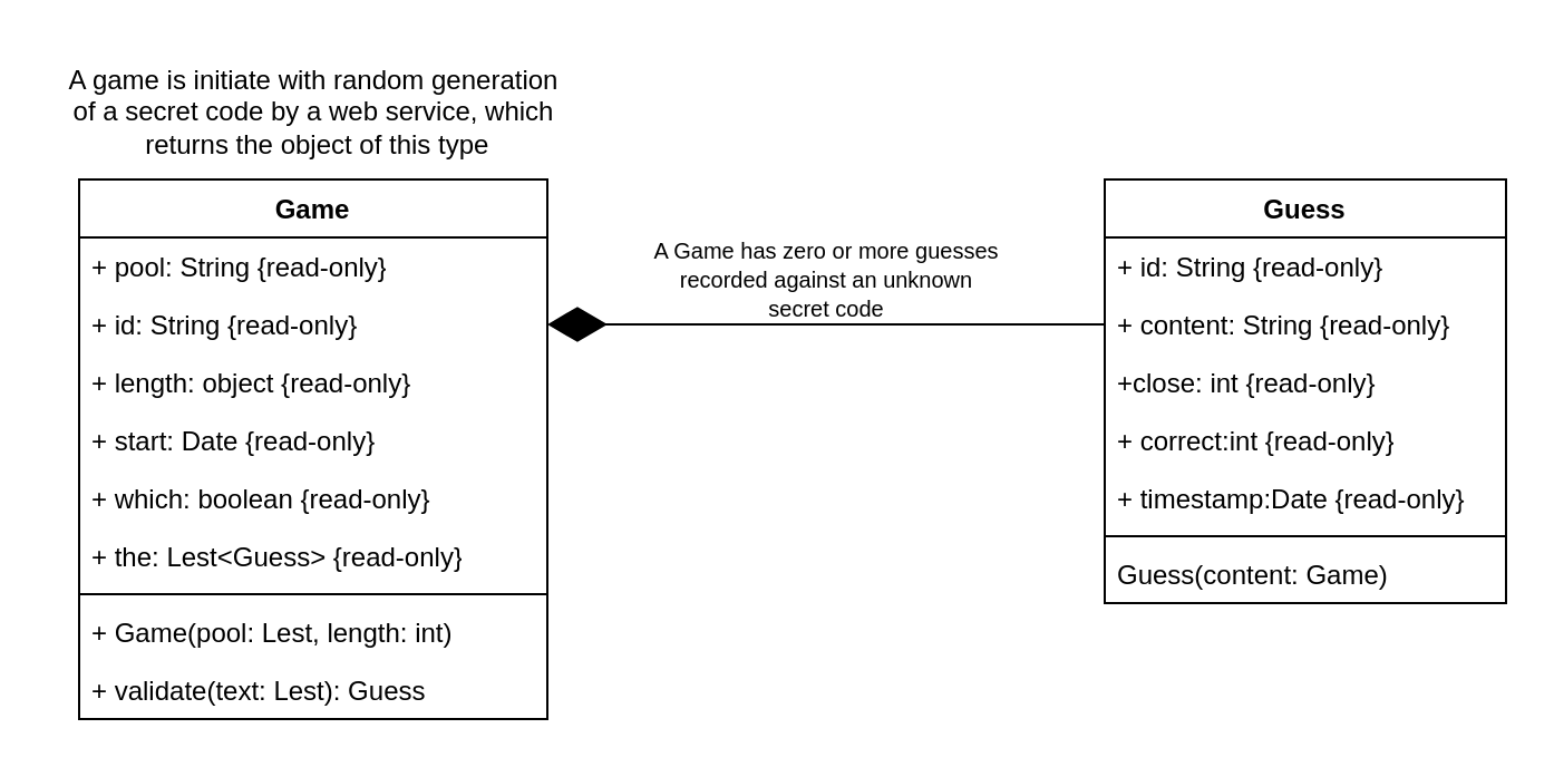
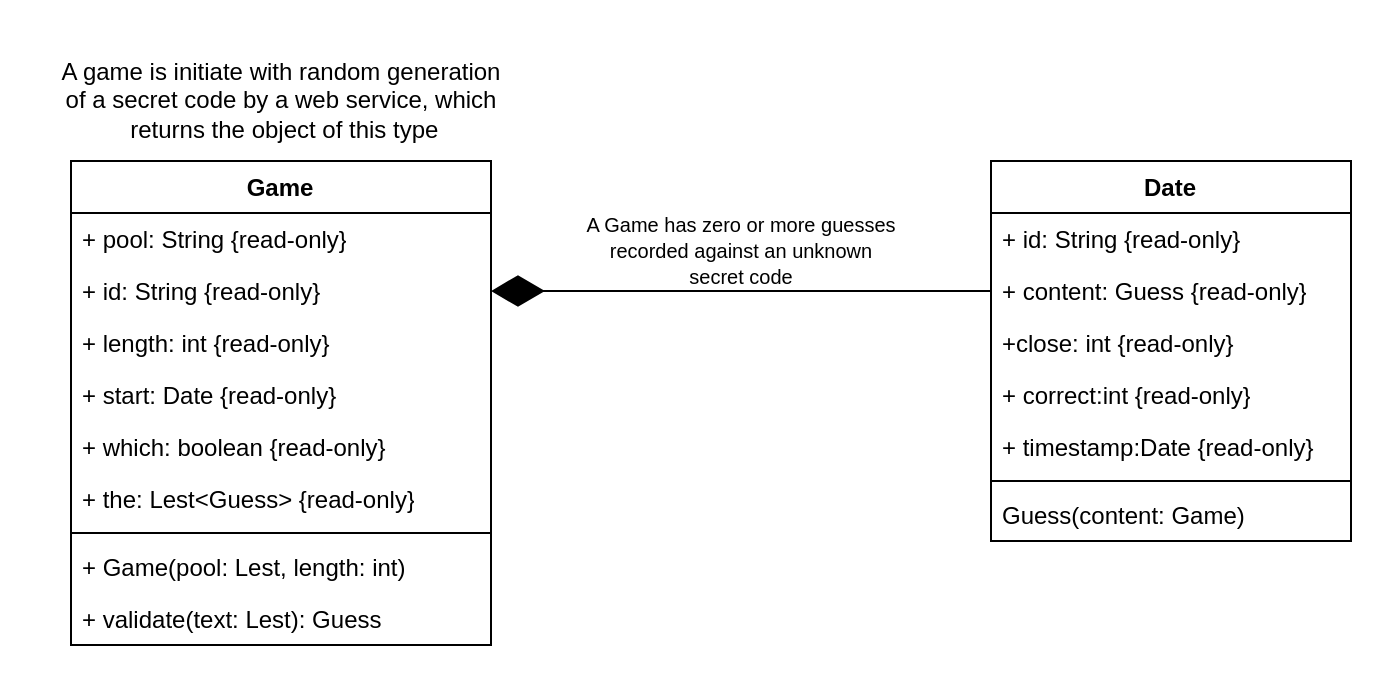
- <mxCell id="12" value="Guess" style="swimlane;fontStyle=1;align=center;verticalAlign=top;childLayout=stackLayout;horizontal=1;startSize=26;horizontalStack=0;resizeParent=1;resizeParentMax=0;resizeLast=0;collapsible=1;marginBottom=0;whiteSpace=wrap;html=1;" parent="1" vertex="1"><mxGeometry x="495" y="80" width="180" height="190" as="geometry"><mxRectangle x="400" y="80" width="100" height="30" as="alternateBounds" /></mxGeometry></mxCell>
+ <mxCell id="12" value="Date" style="swimlane;fontStyle=1;align=center;verticalAlign=top;childLayout=stackLayout;horizontal=1;startSize=26;horizontalStack=0;resizeParent=1;resizeParentMax=0;resizeLast=0;collapsible=1;marginBottom=0;whiteSpace=wrap;html=1;" parent="1" vertex="1"><mxGeometry x="495" y="80" width="180" height="190" as="geometry"><mxRectangle x="400" y="80" width="100" height="30" as="alternateBounds" /></mxGeometry></mxCell>
- <mxCell id="14" value="+ content: String {read-only}" style="text;strokeColor=none;fillColor=none;align=left;verticalAlign=top;spacingLeft=4;spacingRight=4;overflow=hidden;rotatable=0;points=[[0,0.5],[1,0.5]];portConstraint=eastwest;whiteSpace=wrap;html=1;" parent="12" vertex="1"><mxGeometry y="52" width="180" height="26" as="geometry" /></mxCell>
+ <mxCell id="14" value="+ content: Guess {read-only}" style="text;strokeColor=none;fillColor=none;align=left;verticalAlign=top;spacingLeft=4;spacingRight=4;overflow=hidden;rotatable=0;points=[[0,0.5],[1,0.5]];portConstraint=eastwest;whiteSpace=wrap;html=1;" parent="12" vertex="1"><mxGeometry y="52" width="180" height="26" as="geometry" /></mxCell>
- <mxCell id="5" value="+ length: object&amp;nbsp;{read-only}" style="text;strokeColor=none;fillColor=none;align=left;verticalAlign=top;spacingLeft=4;spacingRight=4;overflow=hidden;rotatable=0;points=[[0,0.5],[1,0.5]];portConstraint=eastwest;whiteSpace=wrap;html=1;" parent="2" vertex="1"><mxGeometry y="78" width="210" height="26" as="geometry" /></mxCell>
+ <mxCell id="5" value="+ length: int&amp;nbsp;{read-only}" style="text;strokeColor=none;fillColor=none;align=left;verticalAlign=top;spacingLeft=4;spacingRight=4;overflow=hidden;rotatable=0;points=[[0,0.5],[1,0.5]];portConstraint=eastwest;whiteSpace=wrap;html=1;" parent="2" vertex="1"><mxGeometry y="78" width="210" height="26" as="geometry" /></mxCell>
